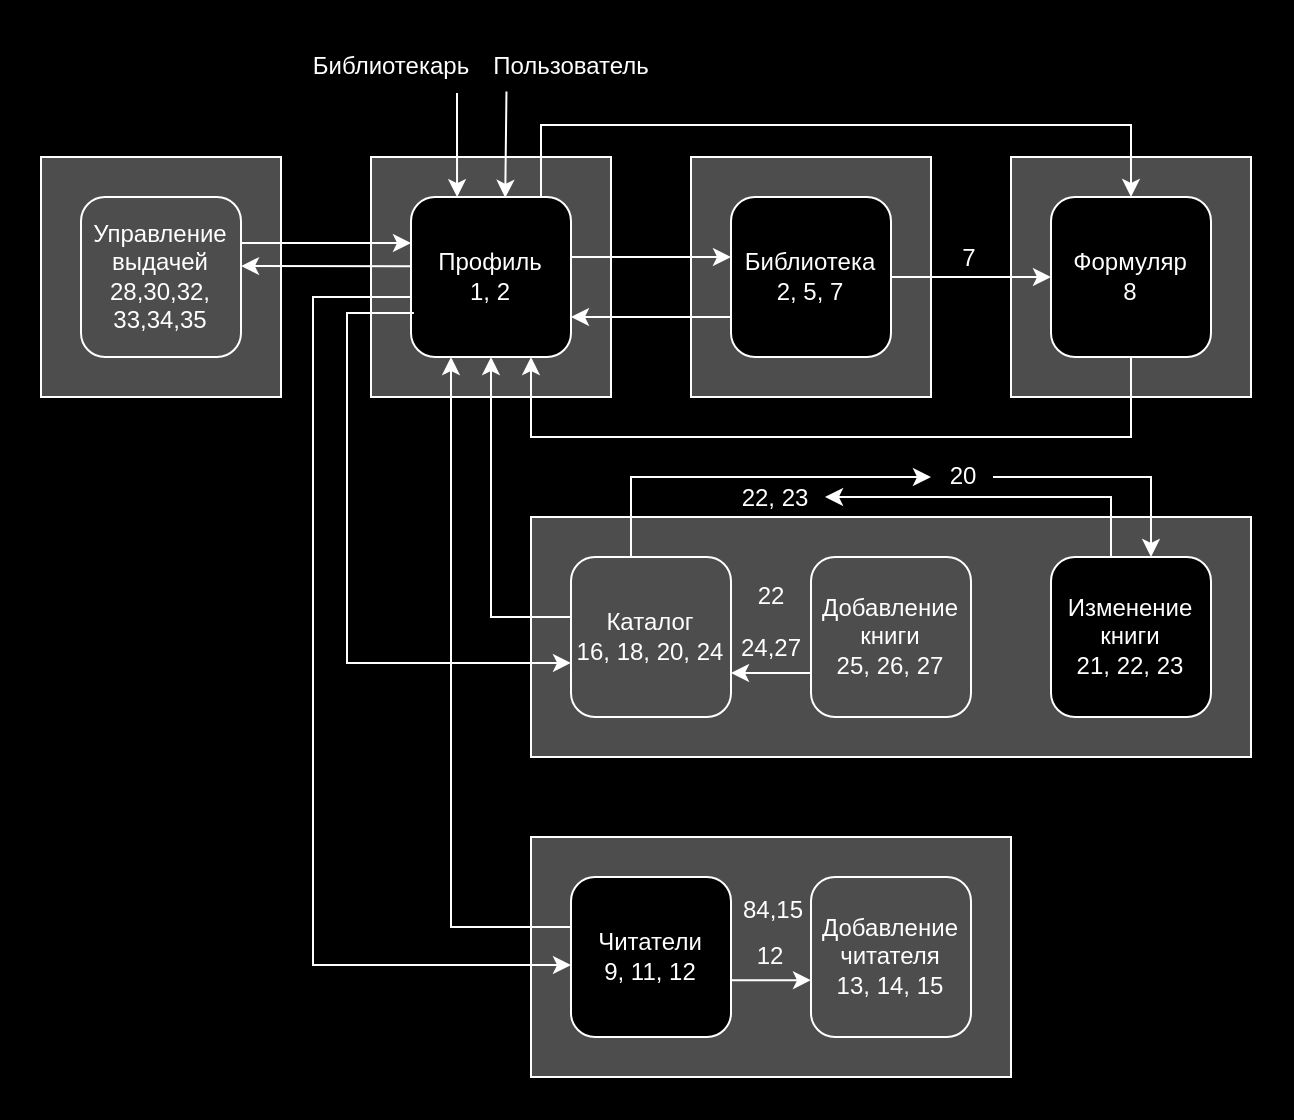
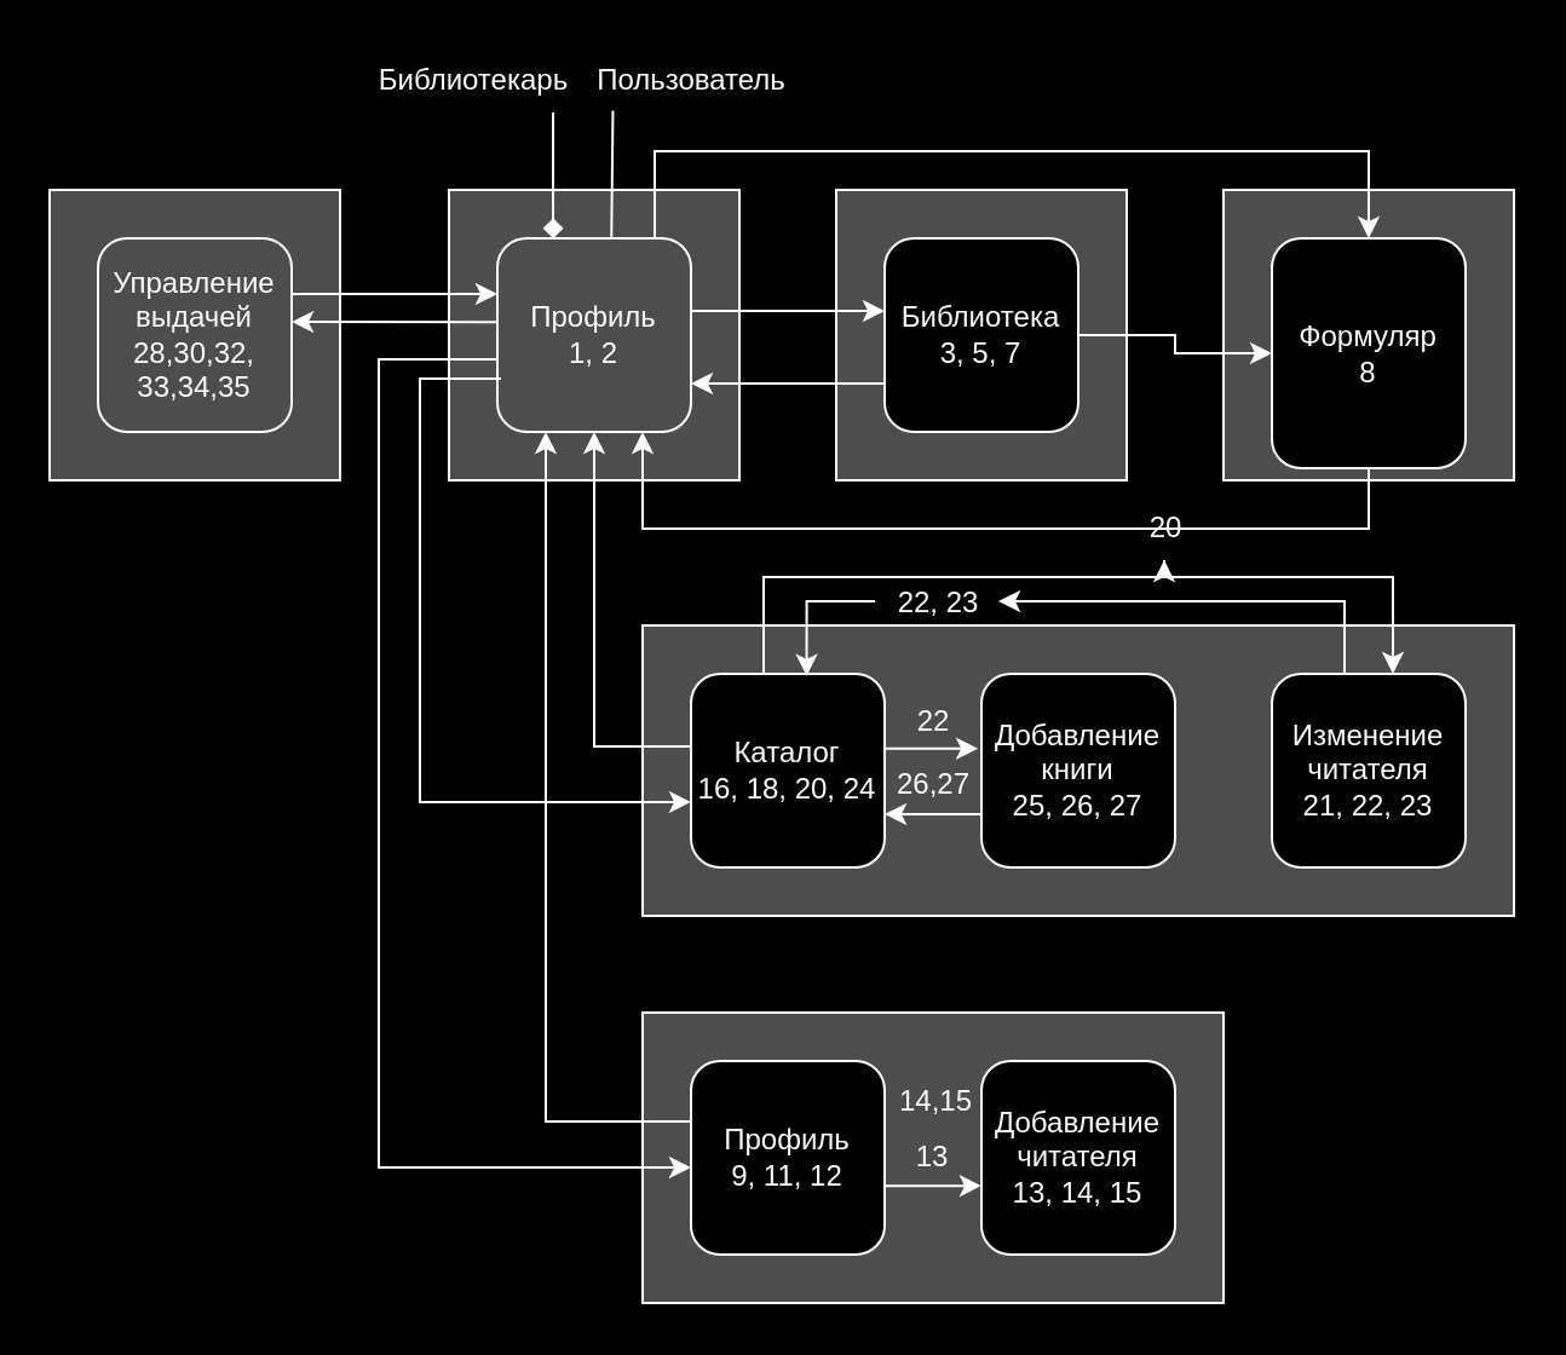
- <mxCell id="31" style="edgeStyle=orthogonalEdgeStyle;rounded=0;orthogonalLoop=1;jettySize=auto;html=1;entryX=0.288;entryY=0.001;entryDx=0;entryDy=0;entryPerimeter=0;strokeColor=#FFFFFF;" parent="1" source="30" target="3" edge="1"><mxGeometry relative="1" as="geometry"><Array as="points"><mxPoint x="228" y="58" /><mxPoint x="228" y="58" /></Array></mxGeometry></mxCell>
+ <mxCell id="31" style="edgeStyle=orthogonalEdgeStyle;rounded=0;orthogonalLoop=1;jettySize=auto;html=1;entryX=0.288;entryY=0.001;entryDx=0;entryDy=0;entryPerimeter=0;strokeColor=#FFFFFF;endArrow=diamond;" parent="1" source="30" target="3" edge="1"><mxGeometry relative="1" as="geometry"><Array as="points"><mxPoint x="228" y="58" /><mxPoint x="228" y="58" /></Array></mxGeometry></mxCell>
- <mxCell id="26" style="edgeStyle=orthogonalEdgeStyle;rounded=0;orthogonalLoop=1;jettySize=auto;html=1;entryX=0.589;entryY=0.005;entryDx=0;entryDy=0;entryPerimeter=0;strokeColor=#FFFFFF;exitX=0.164;exitY=0.971;exitDx=0;exitDy=0;exitPerimeter=0;" parent="1" source="27" target="3" edge="1"><mxGeometry relative="1" as="geometry"><mxPoint x="253" y="48" as="sourcePoint" /><mxPoint x="235" y="98" as="targetPoint" /><Array as="points"><mxPoint x="253" y="48" /><mxPoint x="252" y="48" /></Array></mxGeometry></mxCell>
+ <mxCell id="26" style="edgeStyle=orthogonalEdgeStyle;rounded=0;orthogonalLoop=1;jettySize=auto;html=1;entryX=0.589;entryY=0.005;entryDx=0;entryDy=0;entryPerimeter=0;strokeColor=#FFFFFF;exitX=0.164;exitY=0.971;exitDx=0;exitDy=0;exitPerimeter=0;endArrow=none;" parent="1" source="27" target="3" edge="1"><mxGeometry relative="1" as="geometry"><mxPoint x="253" y="48" as="sourcePoint" /><mxPoint x="235" y="98" as="targetPoint" /><Array as="points"><mxPoint x="253" y="48" /><mxPoint x="252" y="48" /></Array></mxGeometry></mxCell>
- <mxCell id="37" value="&lt;font color=&quot;#ffffff&quot;&gt;7&lt;/font&gt;" style="text;html=1;align=center;verticalAlign=middle;resizable=0;points=[];autosize=1;strokeColor=none;fillColor=none;" parent="1" vertex="1"><mxGeometry x="471" y="116" width="25" height="26" as="geometry" /></mxCell>
- <mxCell id="3" value="&lt;div&gt;&lt;font color=&quot;#ffffff&quot;&gt;Профиль&lt;/font&gt;&lt;/div&gt;&lt;div&gt;&lt;font color=&quot;#ffffff&quot;&gt;1, 2&lt;br&gt;&lt;/font&gt;&lt;/div&gt;" style="whiteSpace=wrap;html=1;aspect=fixed;rounded=1;strokeColor=#FFFFFF;fillColor=#000000;" parent="1" vertex="1"><mxGeometry x="205" y="98" width="80" height="80" as="geometry" /></mxCell>
+ <mxCell id="3" value="&lt;div&gt;&lt;font color=&quot;#ffffff&quot;&gt;Профиль&lt;/font&gt;&lt;/div&gt;&lt;div&gt;&lt;font color=&quot;#ffffff&quot;&gt;1, 2&lt;br&gt;&lt;/font&gt;&lt;/div&gt;" style="whiteSpace=wrap;html=1;aspect=fixed;rounded=1;strokeColor=#FFFFFF;fillColor=#4d4d4d;" parent="1" vertex="1"><mxGeometry x="205" y="98" width="80" height="80" as="geometry" /></mxCell>
- <mxCell id="6" value="&lt;div&gt;&lt;font color=&quot;#ffffff&quot;&gt;Библиотека&lt;/font&gt;&lt;/div&gt;&lt;div&gt;&lt;font color=&quot;#ffffff&quot;&gt;2, 5, 7&lt;br&gt;&lt;/font&gt;&lt;/div&gt;" style="whiteSpace=wrap;html=1;aspect=fixed;rounded=1;strokeColor=#FFFFFF;fillColor=#000000;" parent="1" vertex="1"><mxGeometry x="365" y="98" width="80" height="80" as="geometry" /></mxCell>
+ <mxCell id="6" value="&lt;div&gt;&lt;font color=&quot;#ffffff&quot;&gt;Библиотека&lt;/font&gt;&lt;/div&gt;&lt;div&gt;&lt;font color=&quot;#ffffff&quot;&gt;3, 5, 7&lt;br&gt;&lt;/font&gt;&lt;/div&gt;" style="whiteSpace=wrap;html=1;aspect=fixed;rounded=1;strokeColor=#FFFFFF;fillColor=#000000;" parent="1" vertex="1"><mxGeometry x="365" y="98" width="80" height="80" as="geometry" /></mxCell>
- <mxCell id="9" value="&lt;div&gt;&lt;font color=&quot;#ffffff&quot;&gt;Формуляр&lt;/font&gt;&lt;/div&gt;&lt;div&gt;&lt;font color=&quot;#ffffff&quot;&gt;8&lt;br&gt;&lt;/font&gt;&lt;/div&gt;" style="whiteSpace=wrap;html=1;aspect=fixed;rounded=1;strokeColor=#FFFFFF;fillColor=#000000;" parent="1" vertex="1"><mxGeometry x="525" y="98" width="80" height="80" as="geometry" /></mxCell>
+ <mxCell id="9" value="&lt;div&gt;&lt;font color=&quot;#ffffff&quot;&gt;Формуляр&lt;/font&gt;&lt;/div&gt;&lt;div&gt;&lt;font color=&quot;#ffffff&quot;&gt;8&lt;br&gt;&lt;/font&gt;&lt;/div&gt;" style="whiteSpace=wrap;html=1;aspect=fixed;rounded=1;strokeColor=#FFFFFF;fillColor=#000000;" parent="1" vertex="1"><mxGeometry x="525" y="98" width="80" height="95" as="geometry" /></mxCell>
- <mxCell id="39" value="&lt;font color=&quot;#ffffff&quot;&gt;20&lt;/font&gt;" style="text;html=1;align=center;verticalAlign=middle;resizable=0;points=[];autosize=1;strokeColor=none;fillColor=none;" parent="1" vertex="1"><mxGeometry x="465" y="225" width="31" height="26" as="geometry" /></mxCell>
+ <mxCell id="39" value="&lt;font color=&quot;#ffffff&quot;&gt;20&lt;/font&gt;" style="text;html=1;align=center;verticalAlign=middle;resizable=0;points=[];autosize=1;strokeColor=none;fillColor=none;" parent="1" vertex="1"><mxGeometry x="465" y="205" width="31" height="26" as="geometry" /></mxCell>
+ <mxCell id="33" style="edgeStyle=orthogonalEdgeStyle;rounded=0;orthogonalLoop=1;jettySize=auto;html=1;entryX=0.597;entryY=0.011;entryDx=0;entryDy=0;entryPerimeter=0;strokeColor=#FFFFFF;" parent="1" source="43" target="19" edge="1"><mxGeometry relative="1" as="geometry"><Array as="points"><mxPoint x="333" y="248" /></Array></mxGeometry></mxCell>
+ <mxCell id="16" style="edgeStyle=orthogonalEdgeStyle;rounded=0;orthogonalLoop=1;jettySize=auto;html=1;entryX=-0.018;entryY=0.386;entryDx=0;entryDy=0;entryPerimeter=0;strokeColor=#FFFFFF;" parent="1" source="19" target="21" edge="1"><mxGeometry relative="1" as="geometry"><Array as="points"><mxPoint x="385" y="308" /></Array></mxGeometry></mxCell>
- <mxCell id="19" value="&lt;div&gt;&lt;font color=&quot;#ffffff&quot;&gt;Каталог&lt;/font&gt;&lt;/div&gt;&lt;div&gt;&lt;font color=&quot;#ffffff&quot;&gt;16, 18, 20, 24&lt;br&gt;&lt;/font&gt;&lt;/div&gt;" style="whiteSpace=wrap;html=1;aspect=fixed;rounded=1;fillColor=#4d4d4d;strokeColor=#FFFFFF;" parent="1" vertex="1"><mxGeometry x="285" y="278" width="80" height="80" as="geometry" /></mxCell>
+ <mxCell id="19" value="&lt;div&gt;&lt;font color=&quot;#ffffff&quot;&gt;Каталог&lt;/font&gt;&lt;/div&gt;&lt;div&gt;&lt;font color=&quot;#ffffff&quot;&gt;16, 18, 20, 24&lt;br&gt;&lt;/font&gt;&lt;/div&gt;" style="whiteSpace=wrap;html=1;aspect=fixed;rounded=1;fillColor=#000000;strokeColor=#FFFFFF;" parent="1" vertex="1"><mxGeometry x="285" y="278" width="80" height="80" as="geometry" /></mxCell>
- <mxCell id="21" value="&lt;div&gt;&lt;font color=&quot;#ffffff&quot;&gt;Добавление книги&lt;/font&gt;&lt;/div&gt;&lt;div&gt;&lt;font color=&quot;#ffffff&quot;&gt;25, 26, 27&lt;br&gt;&lt;/font&gt;&lt;/div&gt;" style="whiteSpace=wrap;html=1;aspect=fixed;rounded=1;fillColor=#4d4d4d;strokeColor=#FFFFFF;" parent="1" vertex="1"><mxGeometry x="405" y="278" width="80" height="80" as="geometry" /></mxCell>
+ <mxCell id="21" value="&lt;div&gt;&lt;font color=&quot;#ffffff&quot;&gt;Добавление книги&lt;/font&gt;&lt;/div&gt;&lt;div&gt;&lt;font color=&quot;#ffffff&quot;&gt;25, 26, 27&lt;br&gt;&lt;/font&gt;&lt;/div&gt;" style="whiteSpace=wrap;html=1;aspect=fixed;rounded=1;fillColor=#000000;strokeColor=#FFFFFF;" parent="1" vertex="1"><mxGeometry x="405" y="278" width="80" height="80" as="geometry" /></mxCell>
- <mxCell id="22" value="&lt;div&gt;&lt;font color=&quot;#ffffff&quot;&gt;Изменение книги&lt;/font&gt;&lt;/div&gt;&lt;div&gt;&lt;font color=&quot;#ffffff&quot;&gt;21, 22, 23&lt;br&gt;&lt;/font&gt;&lt;/div&gt;" style="whiteSpace=wrap;html=1;aspect=fixed;rounded=1;fillColor=#000000;strokeColor=#FFFFFF;" parent="1" vertex="1"><mxGeometry x="525" y="278" width="80" height="80" as="geometry" /></mxCell>
+ <mxCell id="22" value="&lt;div&gt;&lt;font color=&quot;#ffffff&quot;&gt;Изменение читателя&lt;/font&gt;&lt;/div&gt;&lt;div&gt;&lt;font color=&quot;#ffffff&quot;&gt;21, 22, 23&lt;br&gt;&lt;/font&gt;&lt;/div&gt;" style="whiteSpace=wrap;html=1;aspect=fixed;rounded=1;fillColor=#000000;strokeColor=#FFFFFF;" parent="1" vertex="1"><mxGeometry x="525" y="278" width="80" height="80" as="geometry" /></mxCell>
- <mxCell id="40" value="&lt;font color=&quot;#ffffff&quot;&gt;24,27&lt;/font&gt;" style="text;html=1;align=center;verticalAlign=middle;resizable=0;points=[];autosize=1;strokeColor=none;fillColor=none;" parent="1" vertex="1"><mxGeometry x="361" y="311" width="48" height="26" as="geometry" /></mxCell>
+ <mxCell id="40" value="&lt;font color=&quot;#ffffff&quot;&gt;26,27&lt;/font&gt;" style="text;html=1;align=center;verticalAlign=middle;resizable=0;points=[];autosize=1;strokeColor=none;fillColor=none;" parent="1" vertex="1"><mxGeometry x="361" y="311" width="48" height="26" as="geometry" /></mxCell>
- <mxCell id="41" value="&lt;font color=&quot;#ffffff&quot;&gt;84,15&lt;/font&gt;" style="text;html=1;align=center;verticalAlign=middle;resizable=0;points=[];autosize=1;strokeColor=none;fillColor=none;" vertex="1" parent="1"><mxGeometry x="362" y="442" width="48" height="26" as="geometry" /></mxCell>
+ <mxCell id="41" value="&lt;font color=&quot;#ffffff&quot;&gt;14,15&lt;/font&gt;" style="text;html=1;align=center;verticalAlign=middle;resizable=0;points=[];autosize=1;strokeColor=none;fillColor=none;" vertex="1" parent="1"><mxGeometry x="362" y="442" width="48" height="26" as="geometry" /></mxCell>
- <mxCell id="13" value="&lt;div&gt;&lt;font color=&quot;#ffffff&quot;&gt;Читатели&lt;/font&gt;&lt;/div&gt;&lt;div&gt;&lt;font color=&quot;#ffffff&quot;&gt;9, 11, 12&lt;br&gt;&lt;/font&gt;&lt;/div&gt;" style="whiteSpace=wrap;html=1;aspect=fixed;rounded=1;fillColor=#000000;strokeColor=#FFFFFF;" parent="1" vertex="1"><mxGeometry x="285" y="438" width="80" height="80" as="geometry" /></mxCell>
+ <mxCell id="13" value="&lt;div&gt;&lt;font color=&quot;#ffffff&quot;&gt;Профиль&lt;/font&gt;&lt;/div&gt;&lt;div&gt;&lt;font color=&quot;#ffffff&quot;&gt;9, 11, 12&lt;br&gt;&lt;/font&gt;&lt;/div&gt;" style="whiteSpace=wrap;html=1;aspect=fixed;rounded=1;fillColor=#000000;strokeColor=#FFFFFF;" parent="1" vertex="1"><mxGeometry x="285" y="438" width="80" height="80" as="geometry" /></mxCell>
- <mxCell id="10" value="&lt;font color=&quot;#ffffff&quot;&gt;12&lt;/font&gt;" style="rounded=0;whiteSpace=wrap;html=1;strokeColor=#FFFFFF;fillColor=#4D4D4D;" parent="1" vertex="1"><mxGeometry x="265" y="418" width="240" height="120" as="geometry" /></mxCell>
+ <mxCell id="10" value="&lt;font color=&quot;#ffffff&quot;&gt;13&lt;/font&gt;" style="rounded=0;whiteSpace=wrap;html=1;strokeColor=#FFFFFF;fillColor=#4D4D4D;" parent="1" vertex="1"><mxGeometry x="265" y="418" width="240" height="120" as="geometry" /></mxCell>
- <mxCell id="14" value="&lt;div&gt;&lt;font color=&quot;#ffffff&quot;&gt;Добавление читателя&lt;/font&gt;&lt;/div&gt;&lt;div&gt;&lt;font color=&quot;#ffffff&quot;&gt;13, 14, 15&lt;br&gt;&lt;/font&gt;&lt;/div&gt;" style="whiteSpace=wrap;html=1;aspect=fixed;rounded=1;fillColor=#4d4d4d;strokeColor=#FFFFFF;" parent="1" vertex="1"><mxGeometry x="405" y="438" width="80" height="80" as="geometry" /></mxCell>
+ <mxCell id="14" value="&lt;div&gt;&lt;font color=&quot;#ffffff&quot;&gt;Добавление читателя&lt;/font&gt;&lt;/div&gt;&lt;div&gt;&lt;font color=&quot;#ffffff&quot;&gt;13, 14, 15&lt;br&gt;&lt;/font&gt;&lt;/div&gt;" style="whiteSpace=wrap;html=1;aspect=fixed;rounded=1;fillColor=#000000;strokeColor=#FFFFFF;" parent="1" vertex="1"><mxGeometry x="405" y="438" width="80" height="80" as="geometry" /></mxCell>
